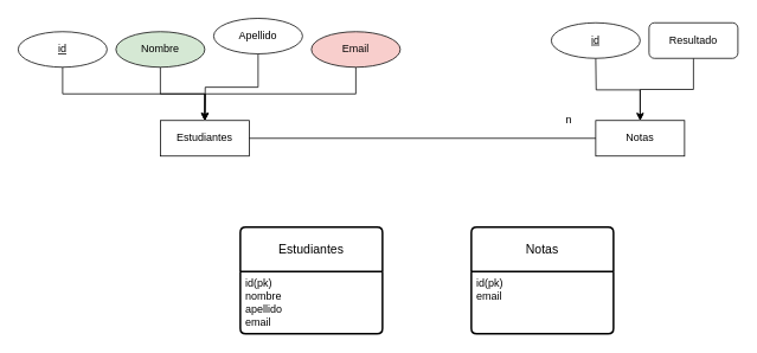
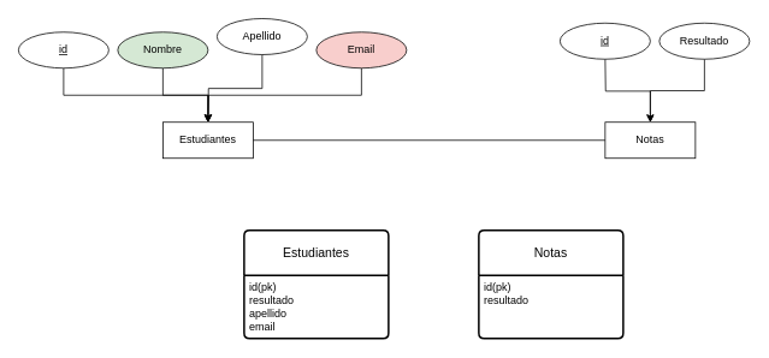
- <mxCell id="8" value="Resultado" style="whiteSpace=wrap;html=1;align=center;rounded=1;" vertex="1" parent="1"><mxGeometry x="730" y="25" width="100" height="40" as="geometry" /></mxCell>
+ <mxCell id="8" value="Resultado" style="ellipse;whiteSpace=wrap;html=1;align=center;" vertex="1" parent="1"><mxGeometry x="730" y="25" width="100" height="40" as="geometry" /></mxCell>
- <mxCell id="14" value="n" style="text;html=1;align=center;verticalAlign=middle;whiteSpace=wrap;rounded=0;" vertex="1" parent="1"><mxGeometry x="610" y="120" width="60" height="30" as="geometry" /></mxCell>
- <mxCell id="16" value="id(pk)&lt;div&gt;email&lt;/div&gt;&lt;div&gt;&lt;br&gt;&lt;/div&gt;" style="align=left;strokeColor=none;fillColor=none;spacingLeft=4;fontSize=12;verticalAlign=top;resizable=0;rotatable=0;part=1;html=1;" vertex="1" parent="15"><mxGeometry y="50" width="160" height="70" as="geometry" /></mxCell>
+ <mxCell id="16" value="id(pk)&lt;div&gt;resultado&lt;/div&gt;&lt;div&gt;&lt;br&gt;&lt;/div&gt;" style="align=left;strokeColor=none;fillColor=none;spacingLeft=4;fontSize=12;verticalAlign=top;resizable=0;rotatable=0;part=1;html=1;" vertex="1" parent="15"><mxGeometry y="50" width="160" height="70" as="geometry" /></mxCell>
- <mxCell id="18" value="id(pk)&lt;div&gt;nombre&lt;/div&gt;&lt;div&gt;apellido&lt;/div&gt;&lt;div&gt;email&lt;/div&gt;" style="align=left;strokeColor=none;fillColor=none;spacingLeft=4;fontSize=12;verticalAlign=top;resizable=0;rotatable=0;part=1;html=1;" vertex="1" parent="17"><mxGeometry y="50" width="160" height="70" as="geometry" /></mxCell>
+ <mxCell id="18" value="id(pk)&lt;div&gt;resultado&lt;/div&gt;&lt;div&gt;apellido&lt;/div&gt;&lt;div&gt;email&lt;/div&gt;" style="align=left;strokeColor=none;fillColor=none;spacingLeft=4;fontSize=12;verticalAlign=top;resizable=0;rotatable=0;part=1;html=1;" vertex="1" parent="17"><mxGeometry y="50" width="160" height="70" as="geometry" /></mxCell>
